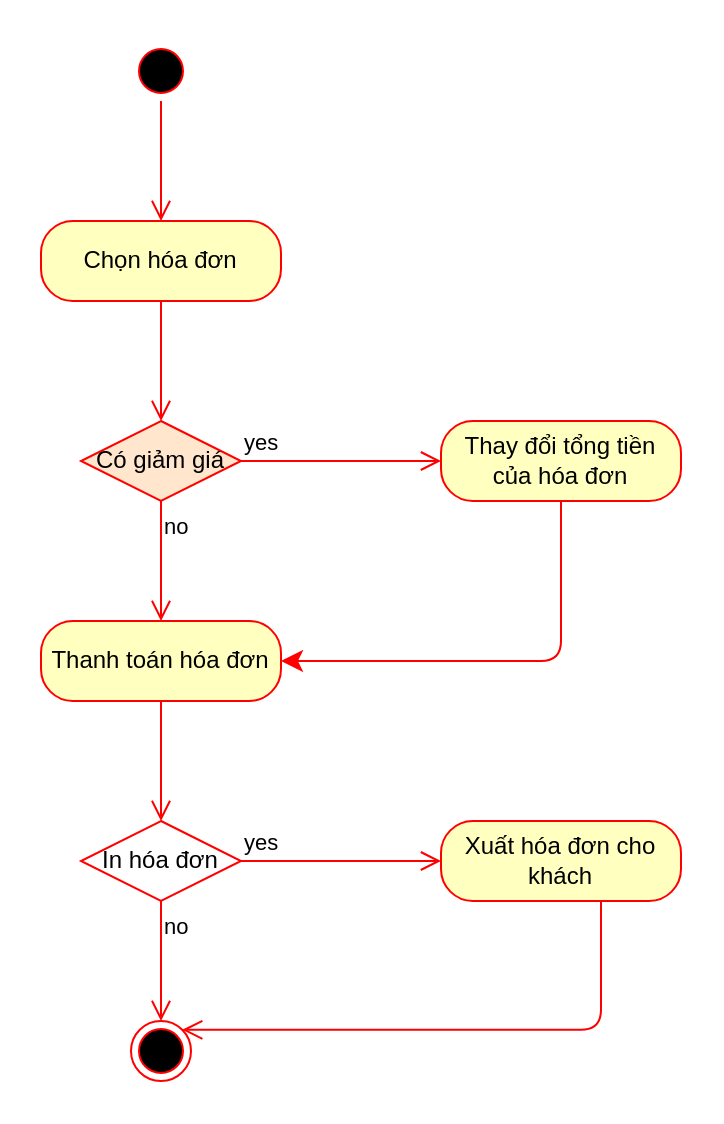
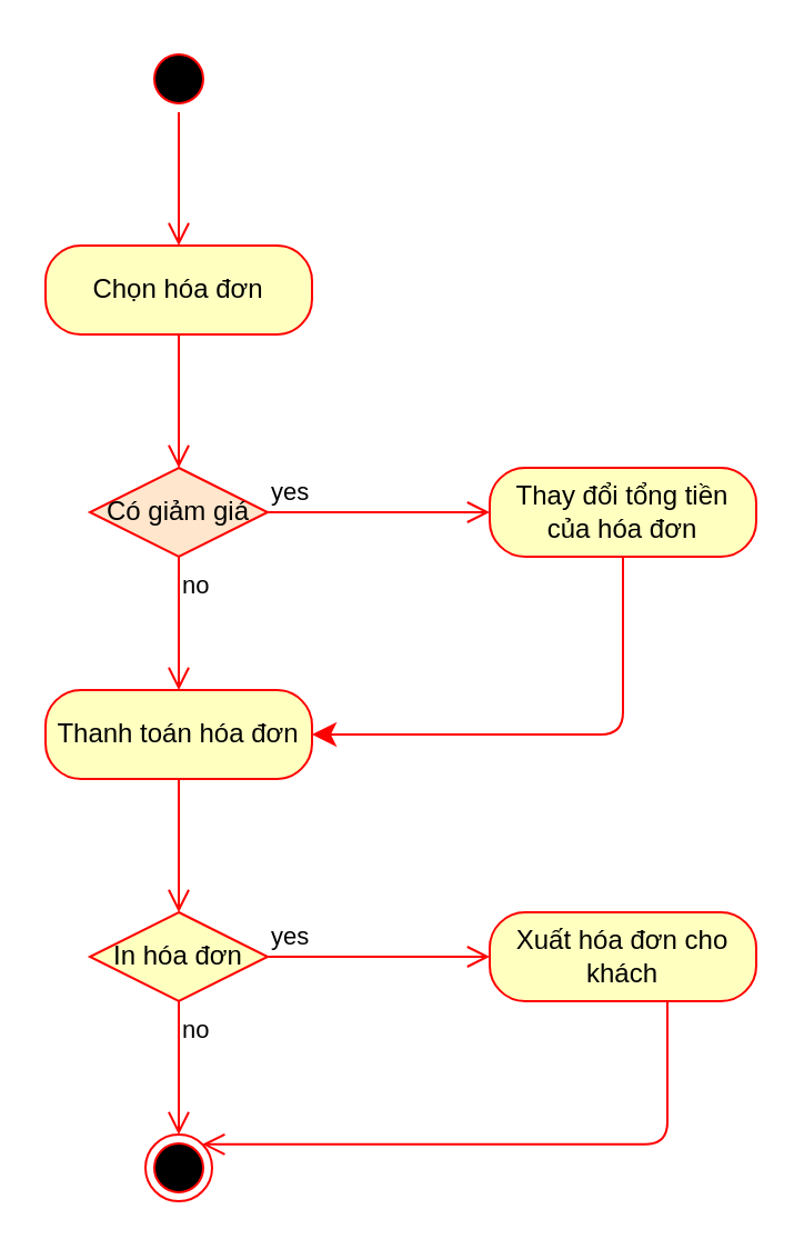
- <mxCell id="13" value="In hóa đơn" style="rhombus;whiteSpace=wrap;html=1;fillColor=#ffffff;strokeColor=#ff0000;" vertex="1" parent="1"><mxGeometry x="40" y="410" width="80" height="40" as="geometry" /></mxCell>
+ <mxCell id="13" value="In hóa đơn" style="rhombus;whiteSpace=wrap;html=1;fillColor=#ffffc0;strokeColor=#ff0000;" vertex="1" parent="1"><mxGeometry x="40" y="410" width="80" height="40" as="geometry" /></mxCell>
